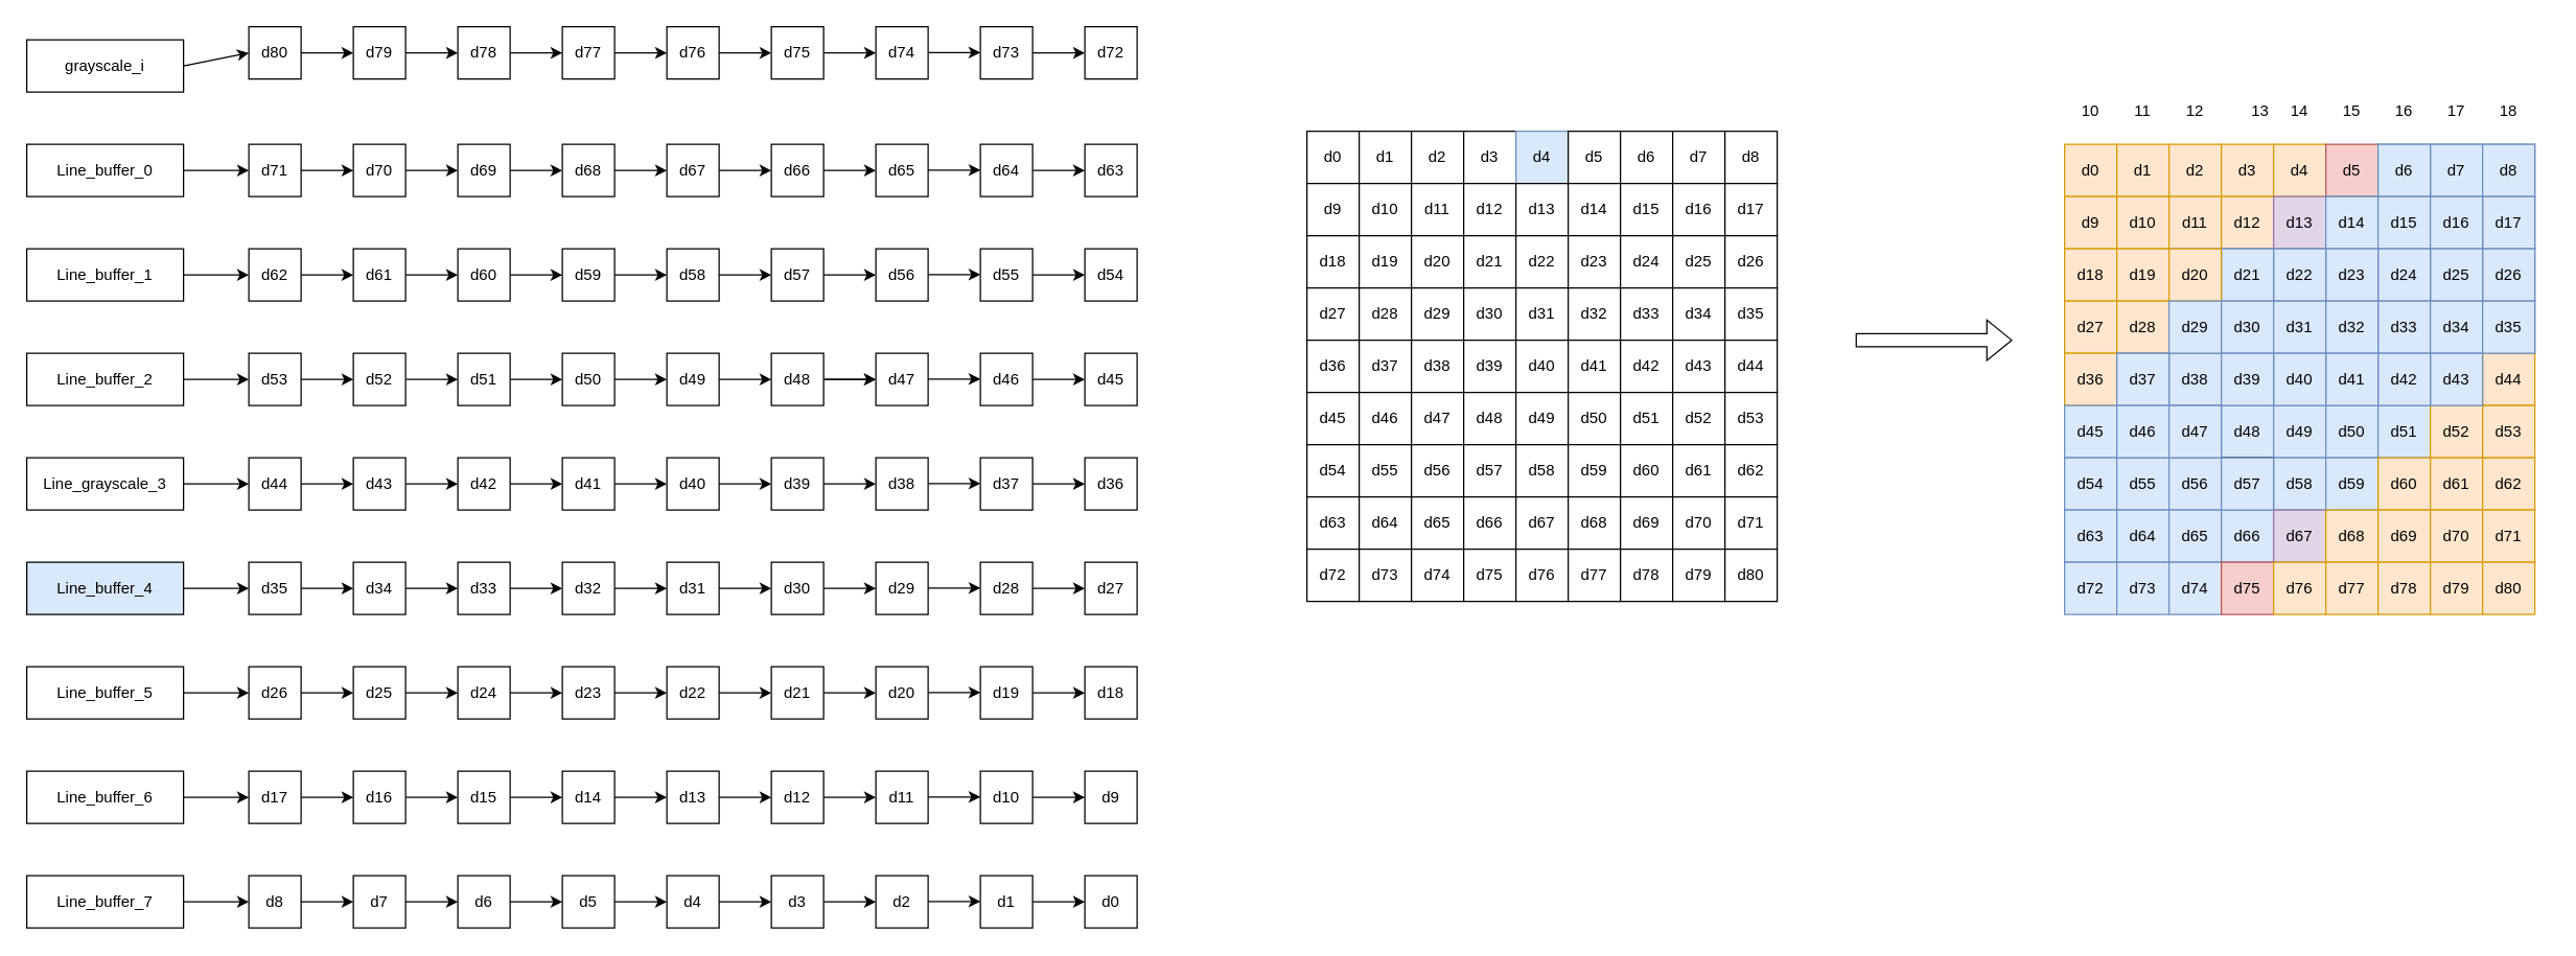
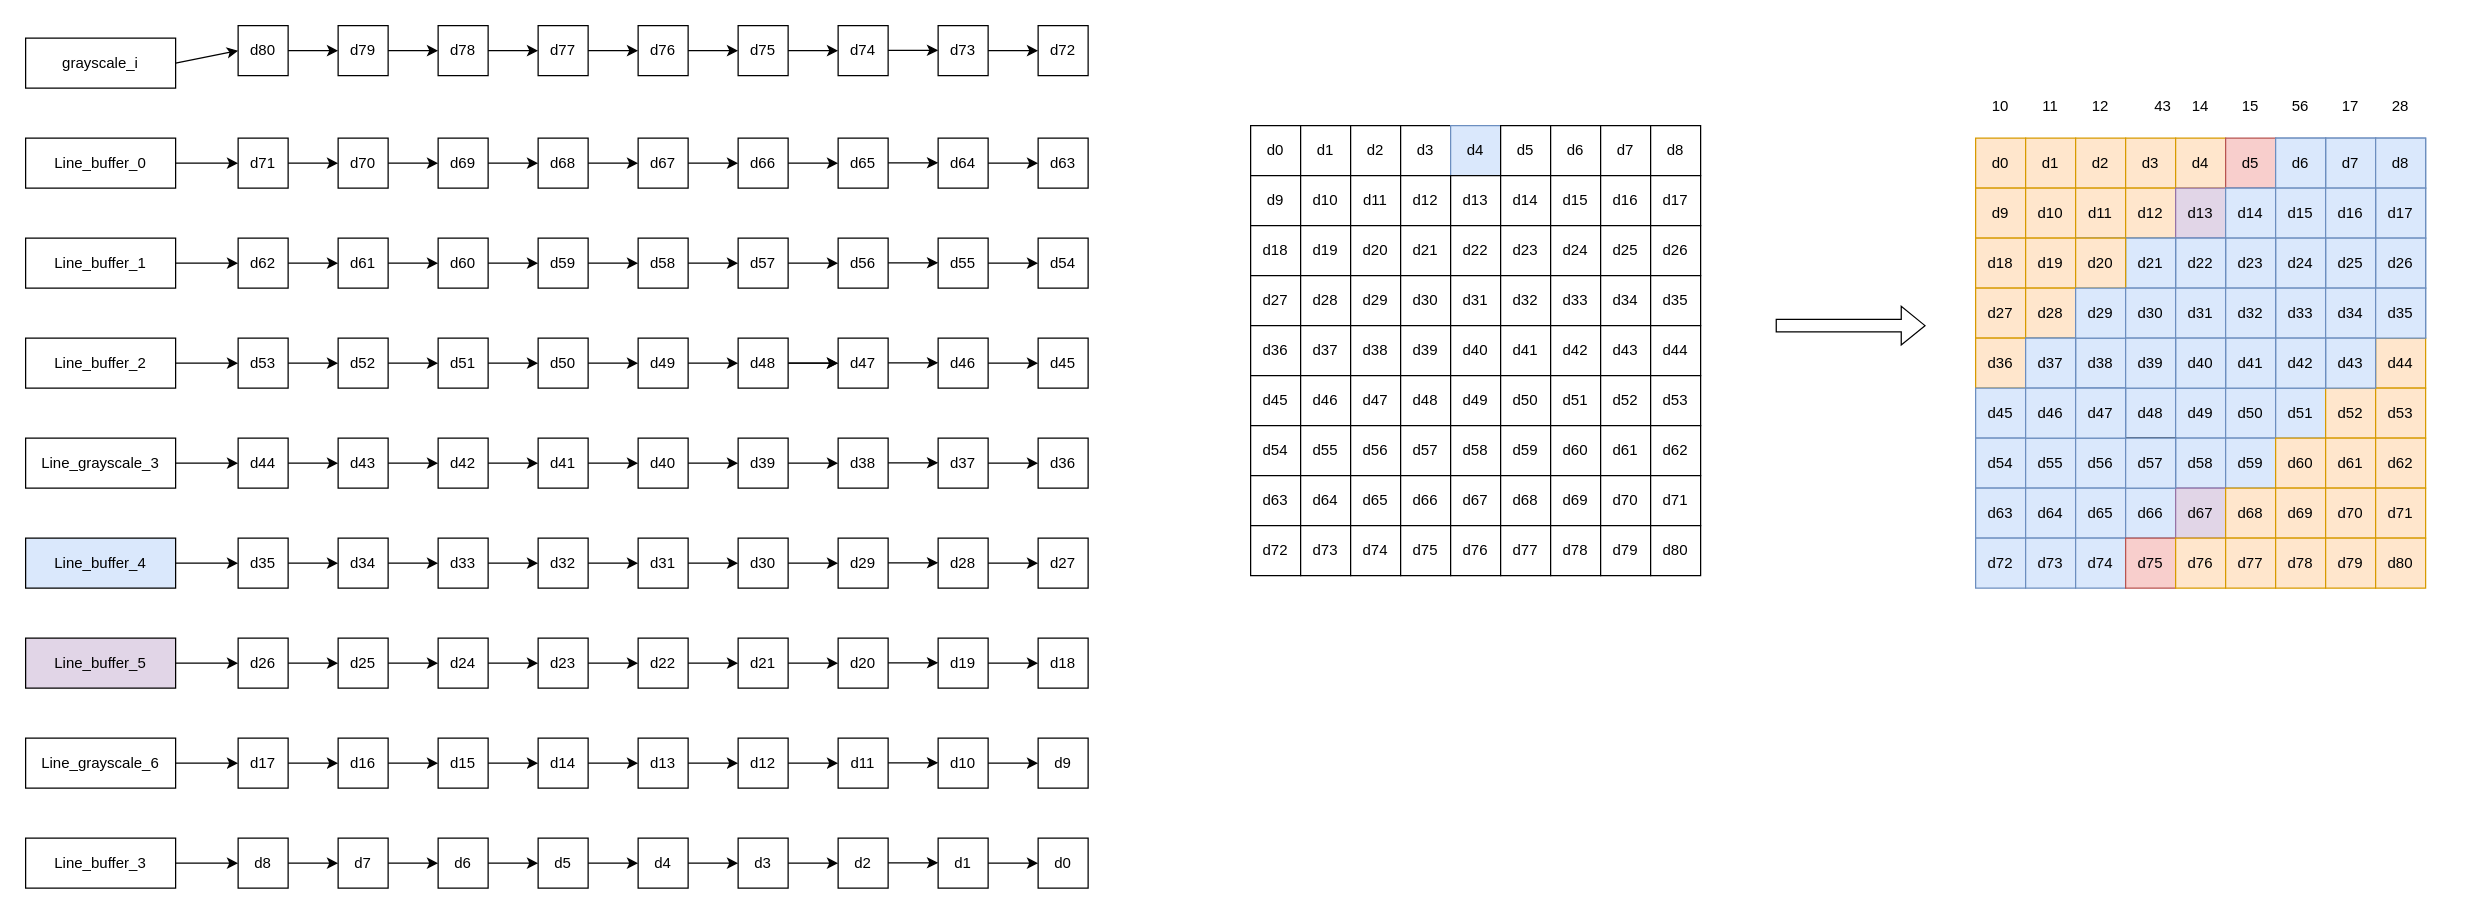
- <mxCell id="341" value="13" style="text;html=1;align=center;verticalAlign=middle;whiteSpace=wrap;rounded=0;" parent="1" vertex="1"><mxGeometry x="1700" y="70" width="60" height="30" as="geometry" /></mxCell>
+ <mxCell id="341" value="43" style="text;html=1;align=center;verticalAlign=middle;whiteSpace=wrap;rounded=0;" parent="1" vertex="1"><mxGeometry x="1700" y="70" width="60" height="30" as="geometry" /></mxCell>
- <mxCell id="344" value="16" style="text;html=1;align=center;verticalAlign=middle;whiteSpace=wrap;rounded=0;" parent="1" vertex="1"><mxGeometry x="1810" y="70" width="60" height="30" as="geometry" /></mxCell>
+ <mxCell id="344" value="56" style="text;html=1;align=center;verticalAlign=middle;whiteSpace=wrap;rounded=0;" parent="1" vertex="1"><mxGeometry x="1810" y="70" width="60" height="30" as="geometry" /></mxCell>
- <mxCell id="346" value="18" style="text;html=1;align=center;verticalAlign=middle;whiteSpace=wrap;rounded=0;" parent="1" vertex="1"><mxGeometry x="1890" y="70" width="60" height="30" as="geometry" /></mxCell>
+ <mxCell id="346" value="28" style="text;html=1;align=center;verticalAlign=middle;whiteSpace=wrap;rounded=0;" parent="1" vertex="1"><mxGeometry x="1890" y="70" width="60" height="30" as="geometry" /></mxCell>
- <mxCell id="7" value="Line_buffer_5" style="rounded=0;whiteSpace=wrap;html=1;" parent="1" vertex="1"><mxGeometry x="20" y="510" width="120" height="40" as="geometry" /></mxCell>
+ <mxCell id="7" value="Line_buffer_5" style="rounded=0;whiteSpace=wrap;html=1;fillColor=#e1d5e7;" parent="1" vertex="1"><mxGeometry x="20" y="510" width="120" height="40" as="geometry" /></mxCell>
- <mxCell id="8" value="Line_buffer_6" style="rounded=0;whiteSpace=wrap;html=1;" parent="1" vertex="1"><mxGeometry x="20" y="590" width="120" height="40" as="geometry" /></mxCell>
+ <mxCell id="8" value="Line_grayscale_6" style="rounded=0;whiteSpace=wrap;html=1;" parent="1" vertex="1"><mxGeometry x="20" y="590" width="120" height="40" as="geometry" /></mxCell>
- <mxCell id="24" value="Line_buffer_7" style="rounded=0;whiteSpace=wrap;html=1;" parent="1" vertex="1"><mxGeometry x="20" y="670" width="120" height="40" as="geometry" /></mxCell>
+ <mxCell id="24" value="Line_buffer_3" style="rounded=0;whiteSpace=wrap;html=1;" parent="1" vertex="1"><mxGeometry x="20" y="670" width="120" height="40" as="geometry" /></mxCell>
